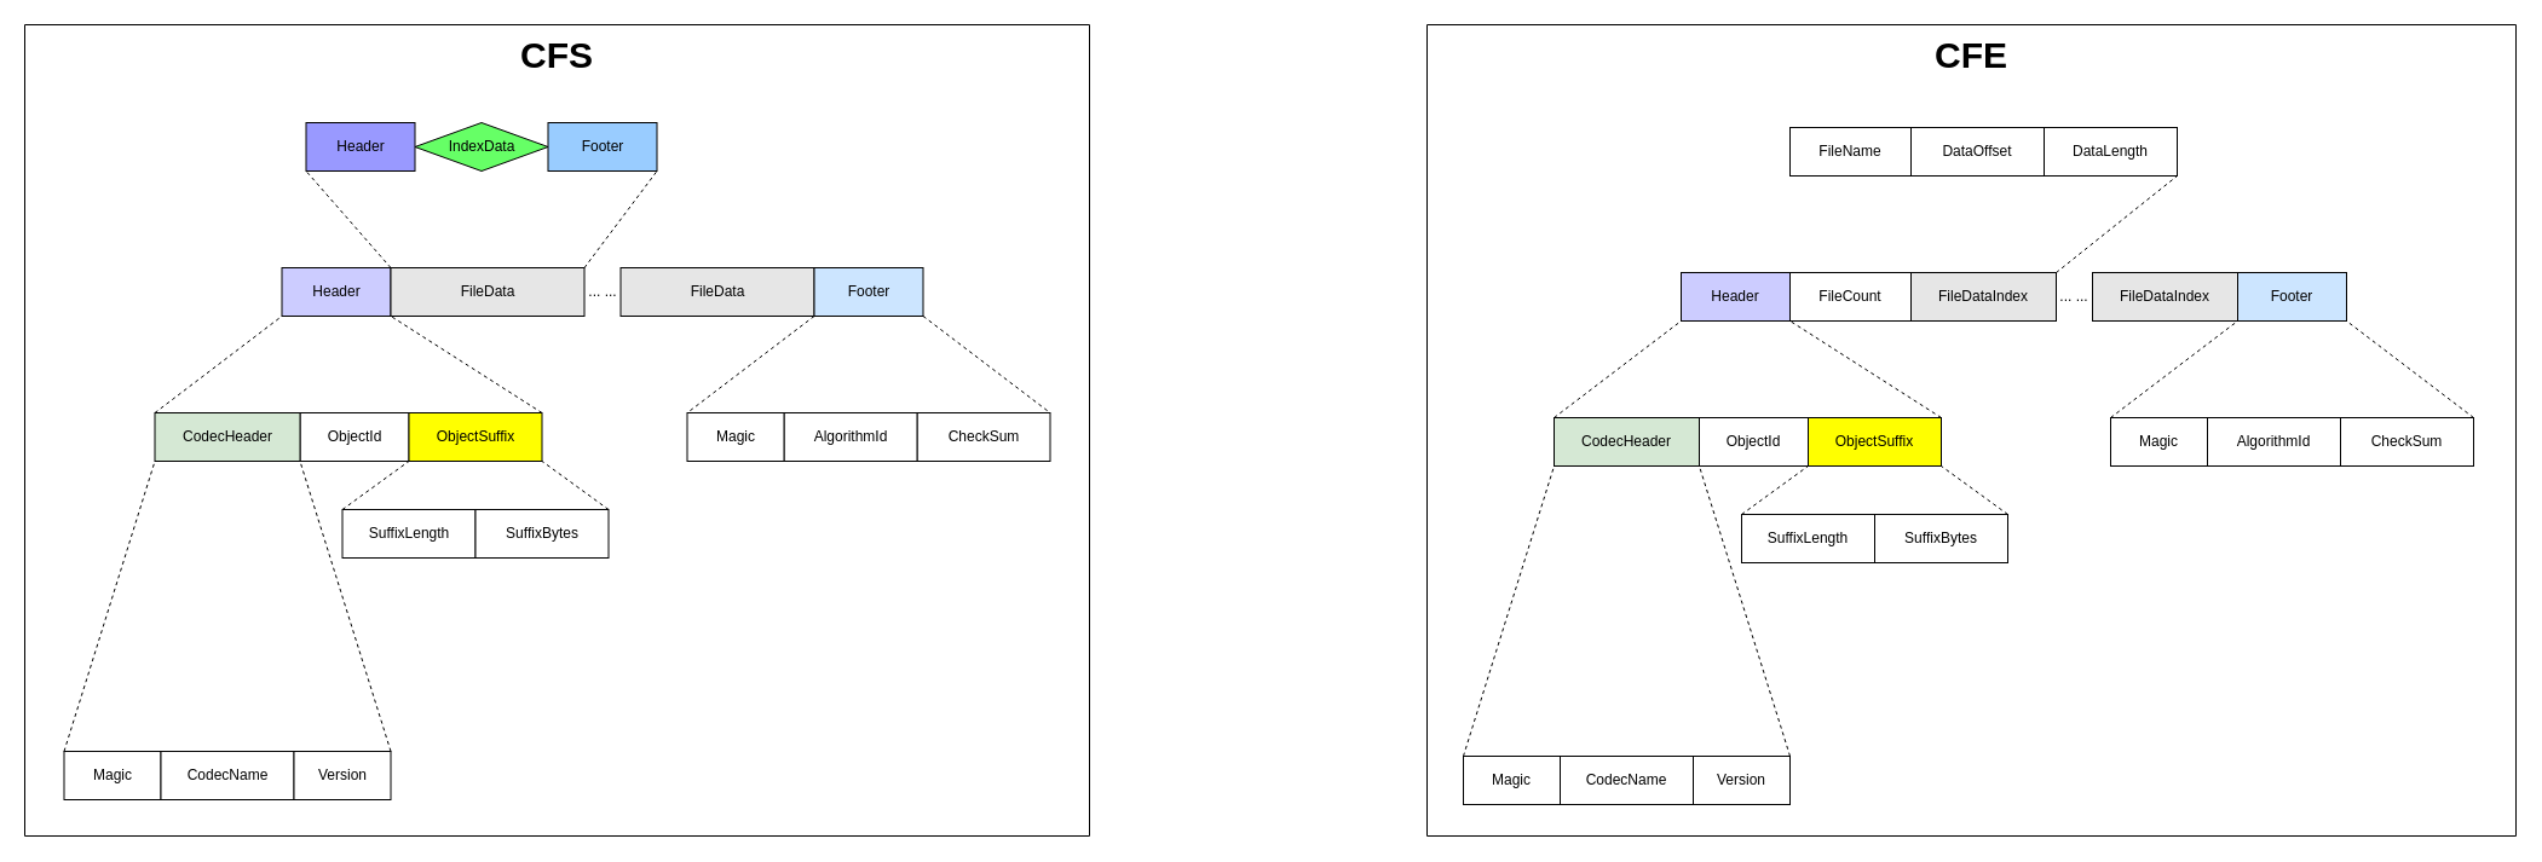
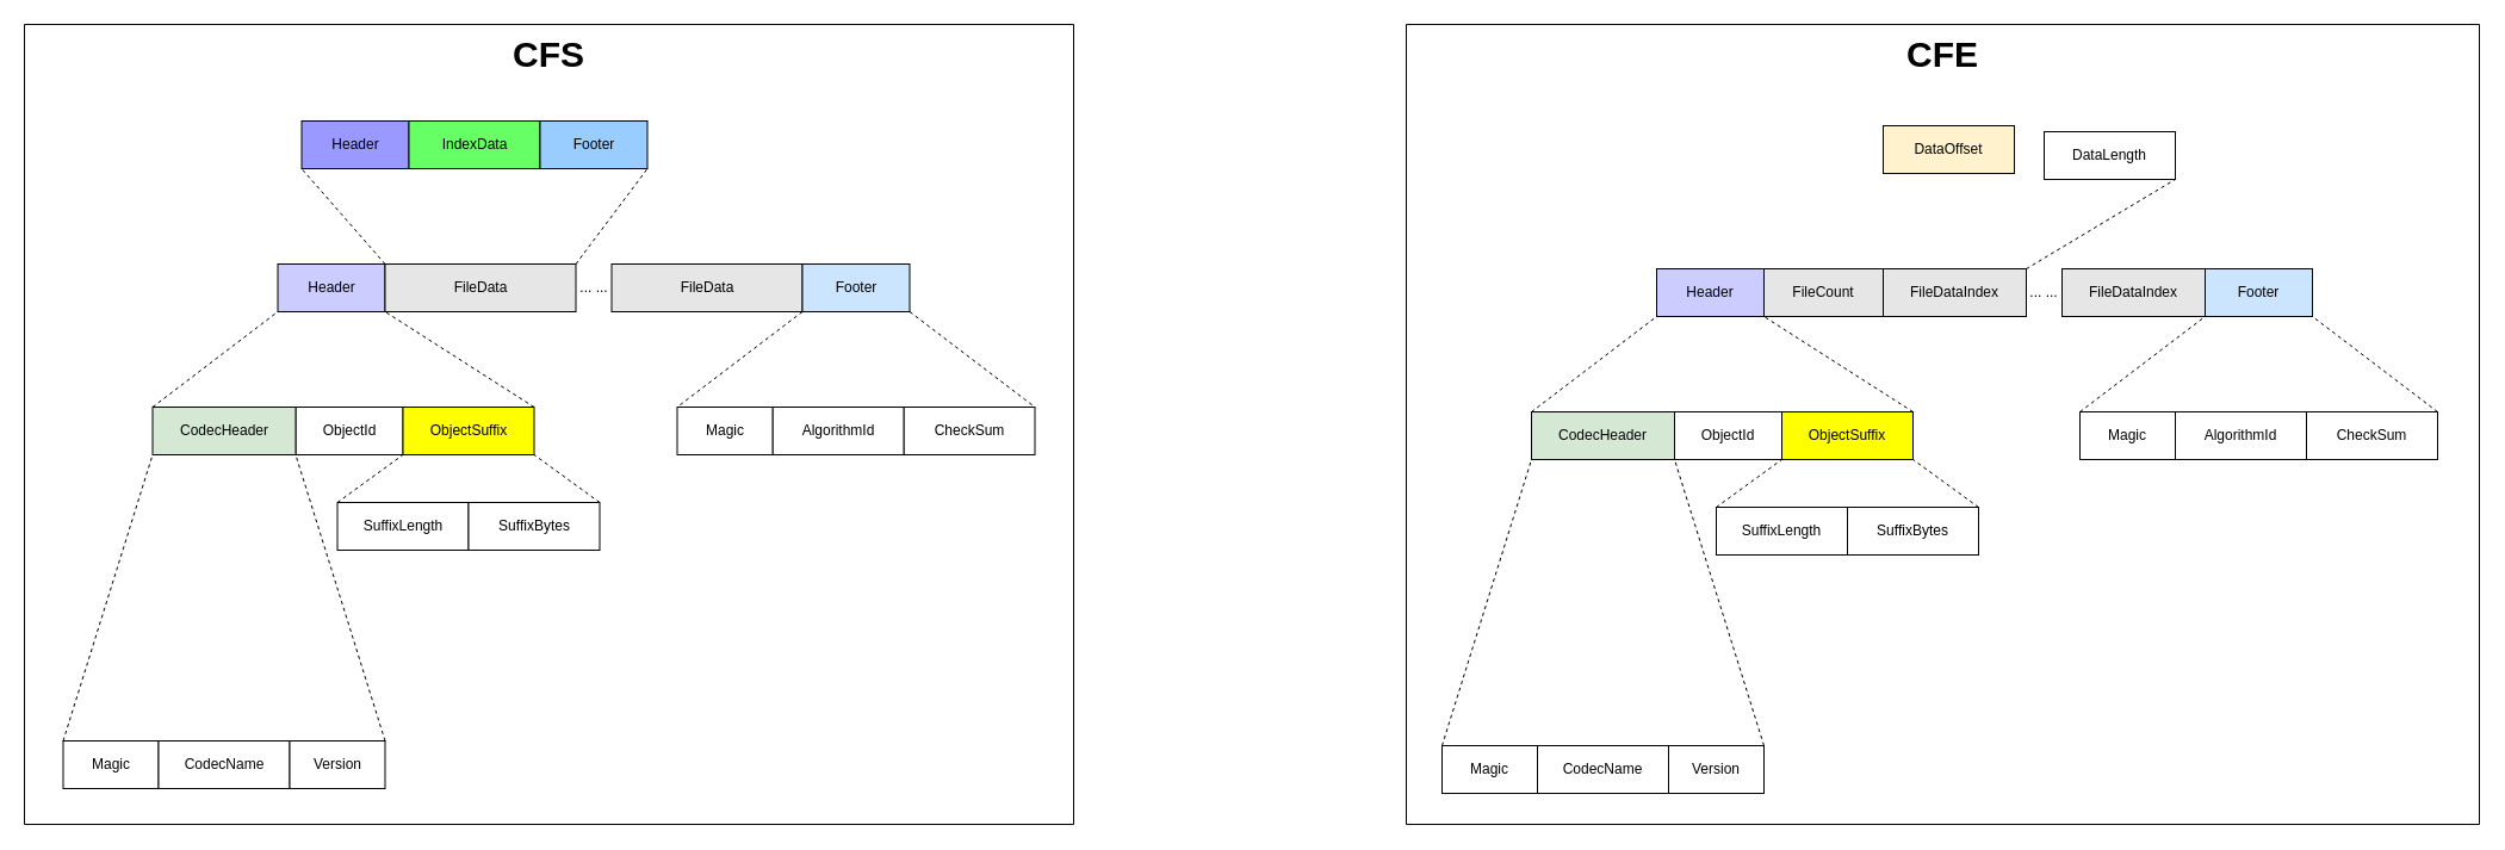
- <mxCell id="32" value="IndexData" style="rhombus;whiteSpace=wrap;html=1;fillColor=#66FF66;" parent="2" vertex="1"><mxGeometry x="322.5" y="81" width="110" height="40" as="geometry" /></mxCell>
+ <mxCell id="32" value="IndexData" style="rounded=0;whiteSpace=wrap;html=1;fillColor=#66FF66;" parent="2" vertex="1"><mxGeometry x="322.5" y="81" width="110" height="40" as="geometry" /></mxCell>
- <mxCell id="37" value="FileName" style="rounded=0;whiteSpace=wrap;html=1;" parent="36" vertex="1"><mxGeometry x="300" y="85" width="100" height="40" as="geometry" /></mxCell>
- <mxCell id="38" value="DataOffset" style="rounded=0;whiteSpace=wrap;html=1;" parent="36" vertex="1"><mxGeometry x="400" y="85" width="110" height="40" as="geometry" /></mxCell>
+ <mxCell id="38" value="DataOffset" style="rounded=0;whiteSpace=wrap;html=1;fillColor=#fff2cc;" parent="36" vertex="1"><mxGeometry x="400" y="85" width="110" height="40" as="geometry" /></mxCell>
- <mxCell id="39" value="DataLength" style="rounded=0;whiteSpace=wrap;html=1;" parent="36" vertex="1"><mxGeometry x="510" y="85" width="110" height="40" as="geometry" /></mxCell>
+ <mxCell id="39" value="DataLength" style="rounded=0;whiteSpace=wrap;html=1;" parent="36" vertex="1"><mxGeometry x="535" y="90" width="110" height="40" as="geometry" /></mxCell>
- <mxCell id="58" value="FileCount" style="rounded=0;whiteSpace=wrap;html=1;" parent="36" vertex="1"><mxGeometry x="300" y="205" width="100" height="40" as="geometry" /></mxCell>
+ <mxCell id="58" value="FileCount" style="rounded=0;whiteSpace=wrap;html=1;fillColor=#e6e6e6;" parent="36" vertex="1"><mxGeometry x="300" y="205" width="100" height="40" as="geometry" /></mxCell>
